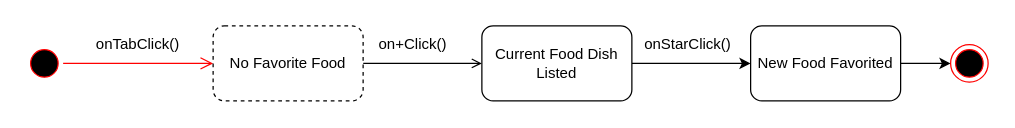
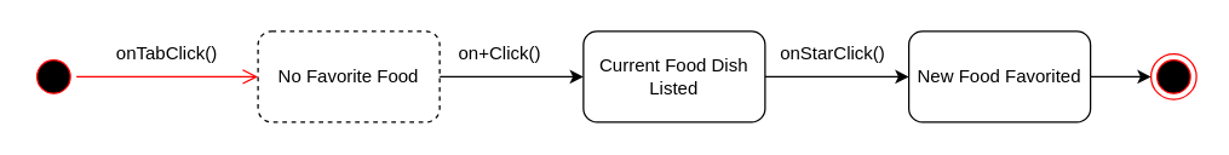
- <mxCell id="4" style="edgeStyle=orthogonalEdgeStyle;rounded=0;orthogonalLoop=1;jettySize=auto;html=1;entryX=0;entryY=0.5;entryDx=0;entryDy=0;endArrow=open;" parent="1" source="5" target="9" edge="1"><mxGeometry relative="1" as="geometry"><mxPoint x="410" y="50" as="targetPoint" /></mxGeometry></mxCell>
+ <mxCell id="4" style="edgeStyle=orthogonalEdgeStyle;rounded=0;orthogonalLoop=1;jettySize=auto;html=1;entryX=0;entryY=0.5;entryDx=0;entryDy=0;" parent="1" source="5" target="9" edge="1"><mxGeometry relative="1" as="geometry"><mxPoint x="410" y="50" as="targetPoint" /></mxGeometry></mxCell>
